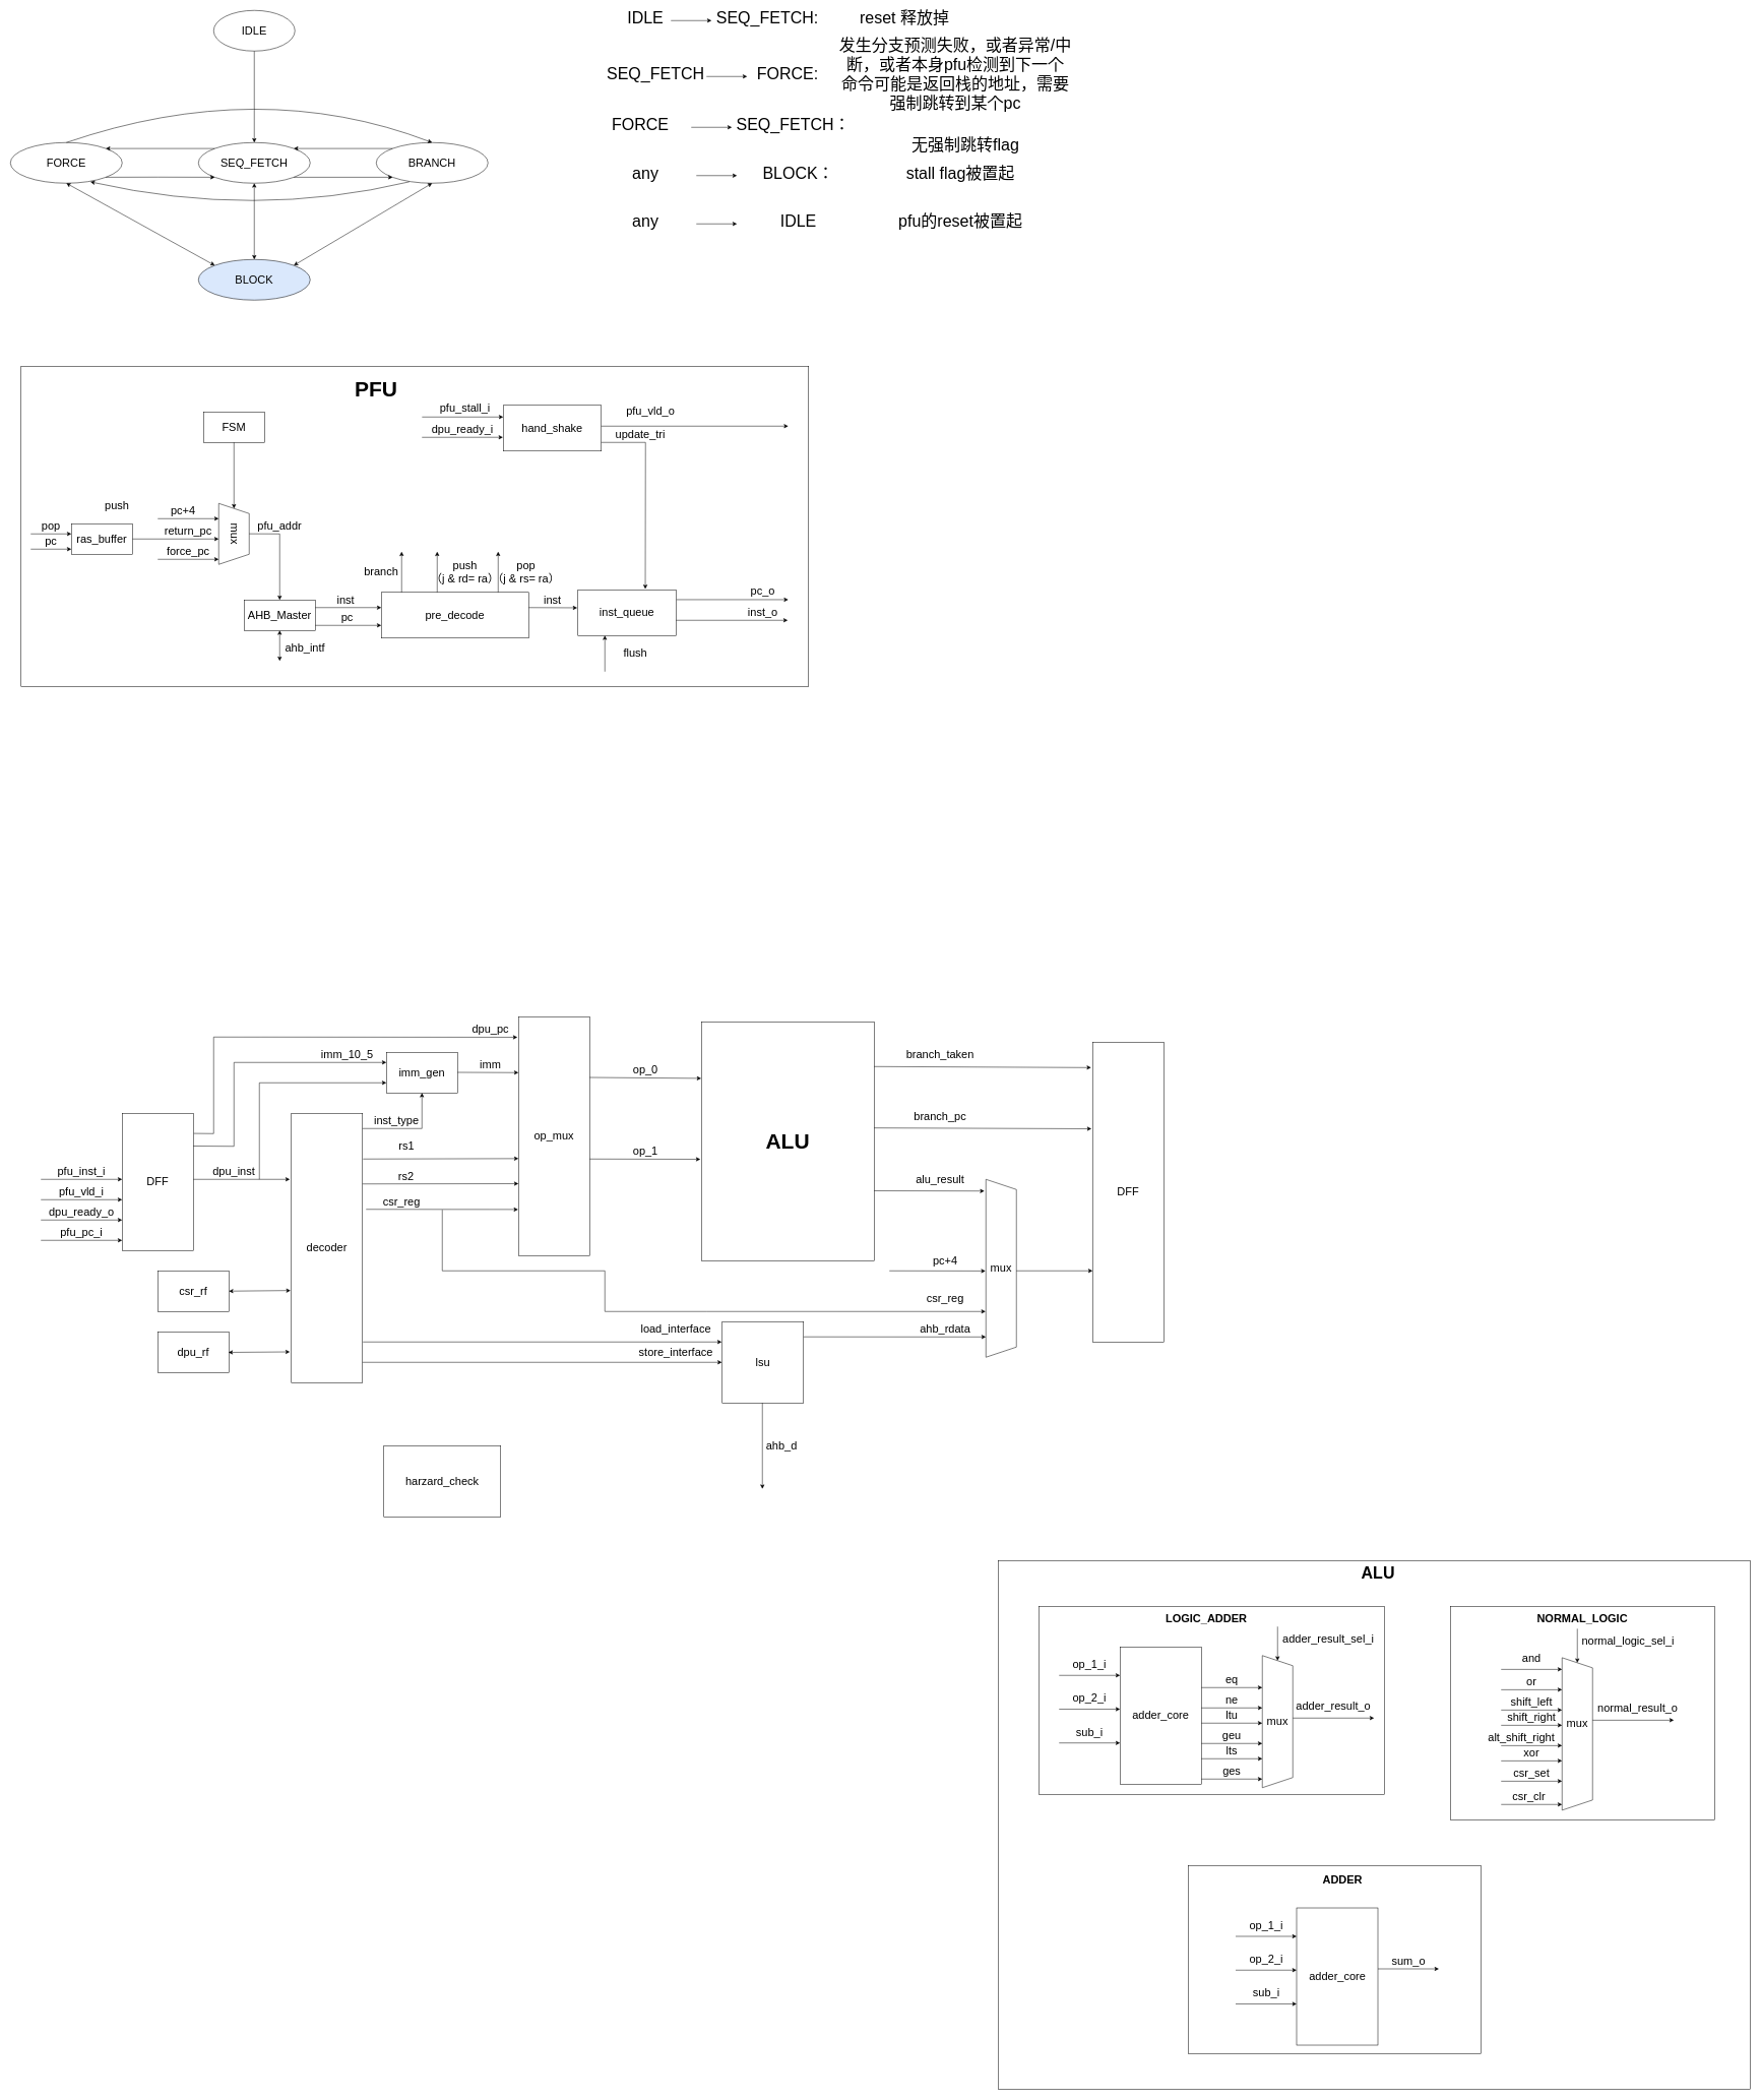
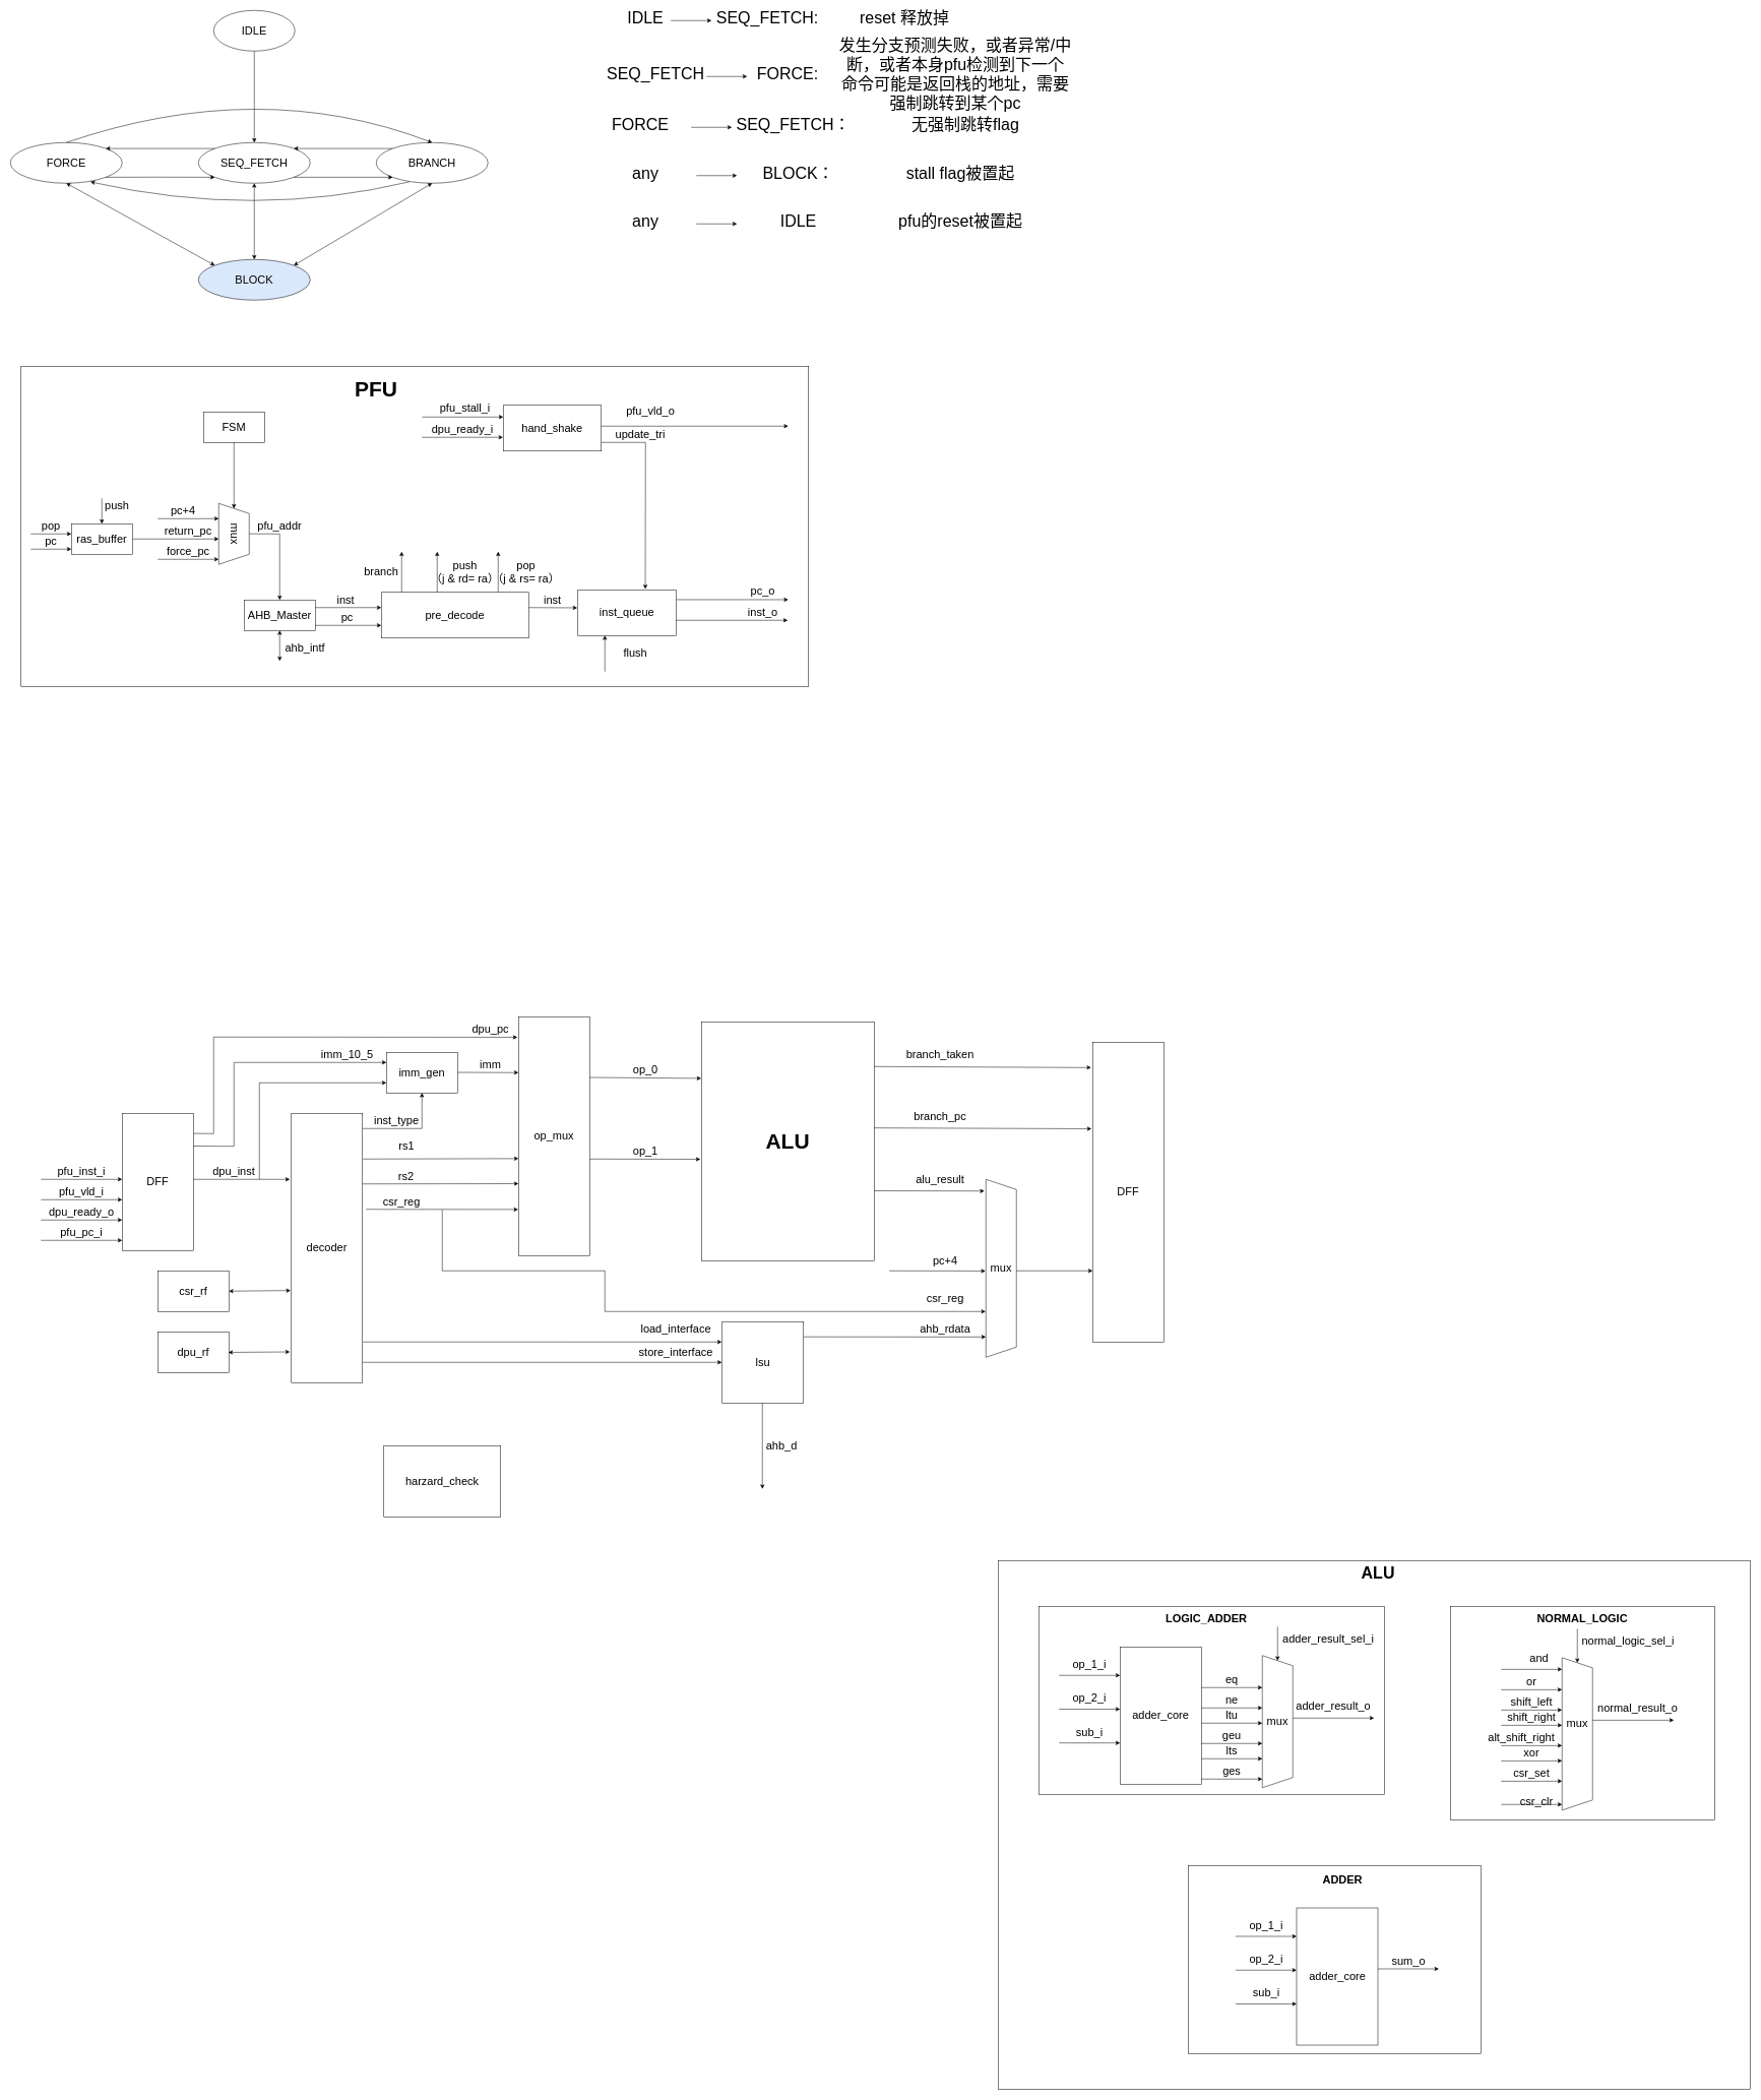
- <mxCell id="21" value="&lt;span style=&quot;font-size: 32px;&quot;&gt;无强制跳转flag&lt;/span&gt;" style="text;html=1;align=center;verticalAlign=middle;whiteSpace=wrap;rounded=0;" parent="1" vertex="1"><mxGeometry x="1670" y="270" width="460" height="30" as="geometry" /></mxCell>
+ <mxCell id="21" value="&lt;span style=&quot;font-size: 32px;&quot;&gt;无强制跳转flag&lt;/span&gt;" style="text;html=1;align=center;verticalAlign=middle;whiteSpace=wrap;rounded=0;" parent="1" vertex="1"><mxGeometry x="1670" y="230" width="460" height="30" as="geometry" /></mxCell>
+ <mxCell id="73" value="" style="endArrow=classic;html=1;rounded=0;entryX=0.5;entryY=0;entryDx=0;entryDy=0;exitX=0;exitY=0;exitDx=0;exitDy=0;" parent="1" source="74" target="67" edge="1"><mxGeometry width="50" height="50" relative="1" as="geometry"><mxPoint x="200" y="950" as="sourcePoint" /><mxPoint x="220" y="970" as="targetPoint" /></mxGeometry></mxCell>
- <mxCell id="164" value="&lt;font style=&quot;font-size: 22px;&quot;&gt;and&lt;/font&gt;" style="text;html=1;align=center;verticalAlign=middle;whiteSpace=wrap;rounded=0;" parent="1" vertex="1"><mxGeometry x="2984" y="3248.23" width="60" height="30" as="geometry" /></mxCell>
+ <mxCell id="164" value="&lt;font style=&quot;font-size: 22px;&quot;&gt;and&lt;/font&gt;" style="text;html=1;align=center;verticalAlign=middle;whiteSpace=wrap;rounded=0;" parent="1" vertex="1"><mxGeometry x="2999" y="3248.23" width="60" height="30" as="geometry" /></mxCell>
- <mxCell id="184" value="&lt;font style=&quot;font-size: 22px;&quot;&gt;csr_clr&lt;/font&gt;" style="text;html=1;align=center;verticalAlign=middle;whiteSpace=wrap;rounded=0;" parent="1" vertex="1"><mxGeometry x="2984" y="3520" width="50" height="30" as="geometry" /></mxCell>
+ <mxCell id="184" value="&lt;font style=&quot;font-size: 22px;&quot;&gt;csr_clr&lt;/font&gt;" style="text;html=1;align=center;verticalAlign=middle;whiteSpace=wrap;rounded=0;" parent="1" vertex="1"><mxGeometry x="2999" y="3530" width="50" height="30" as="geometry" /></mxCell>
